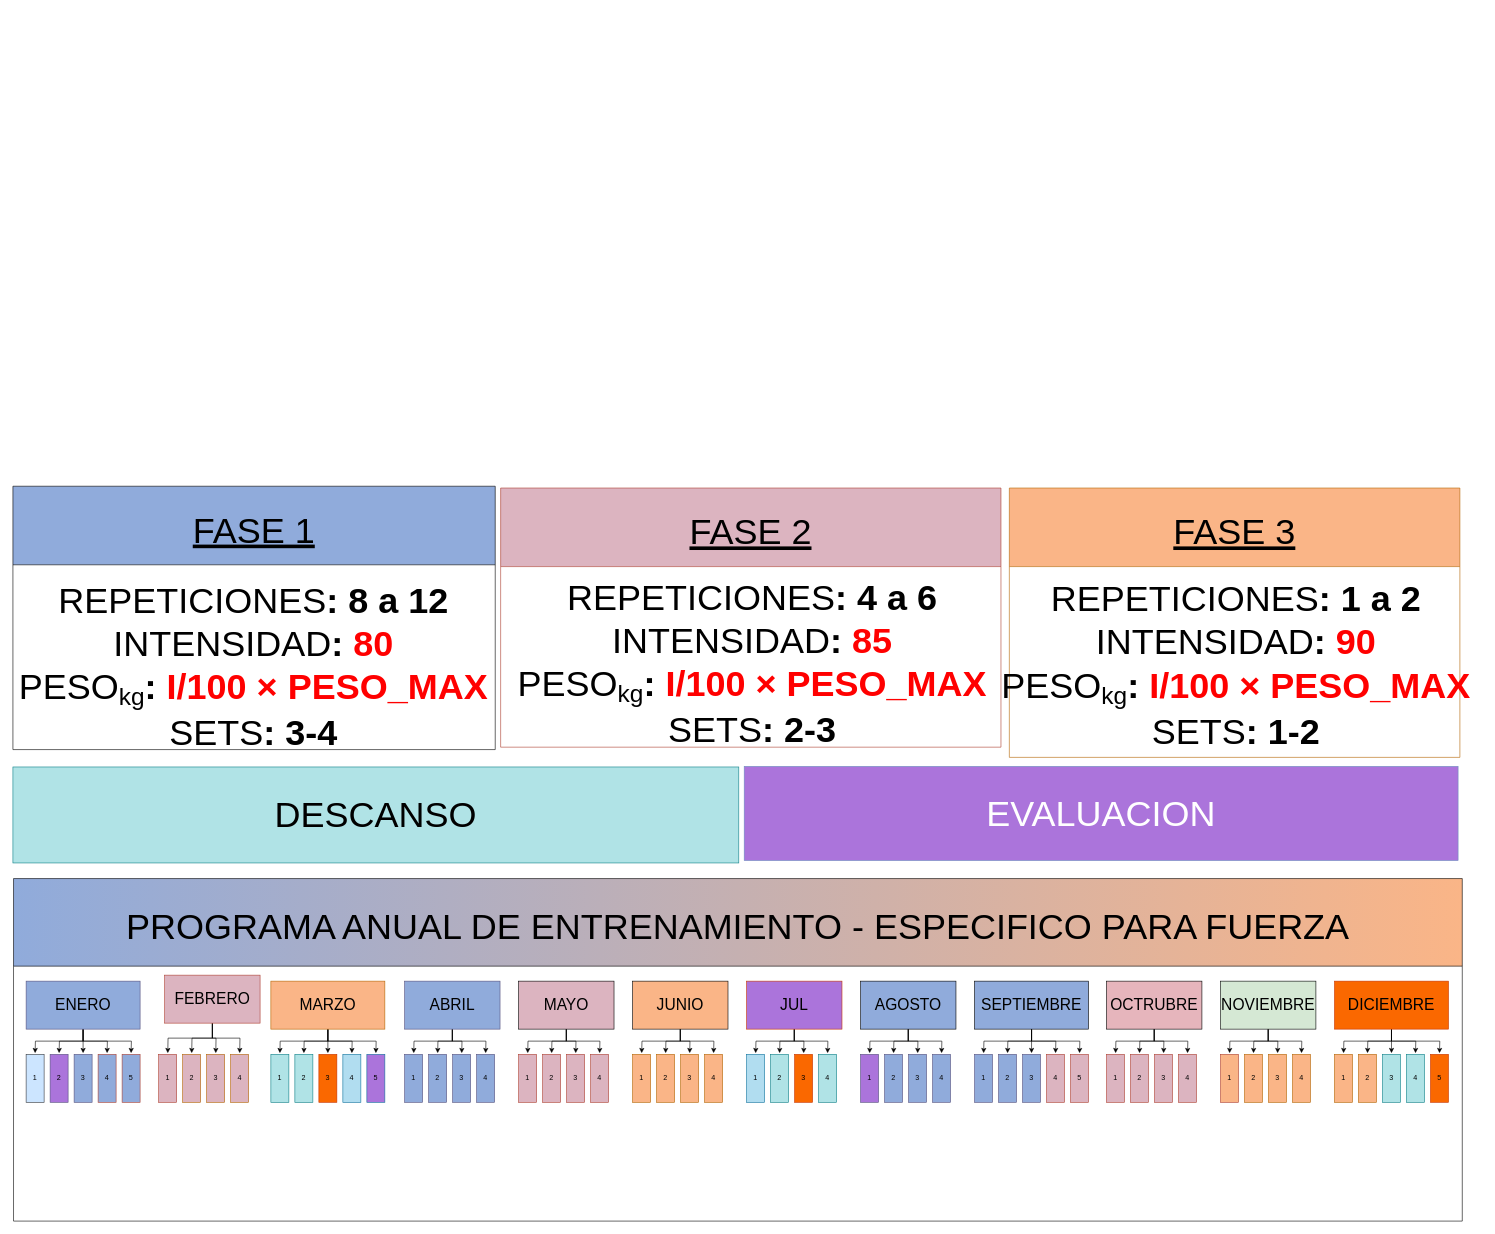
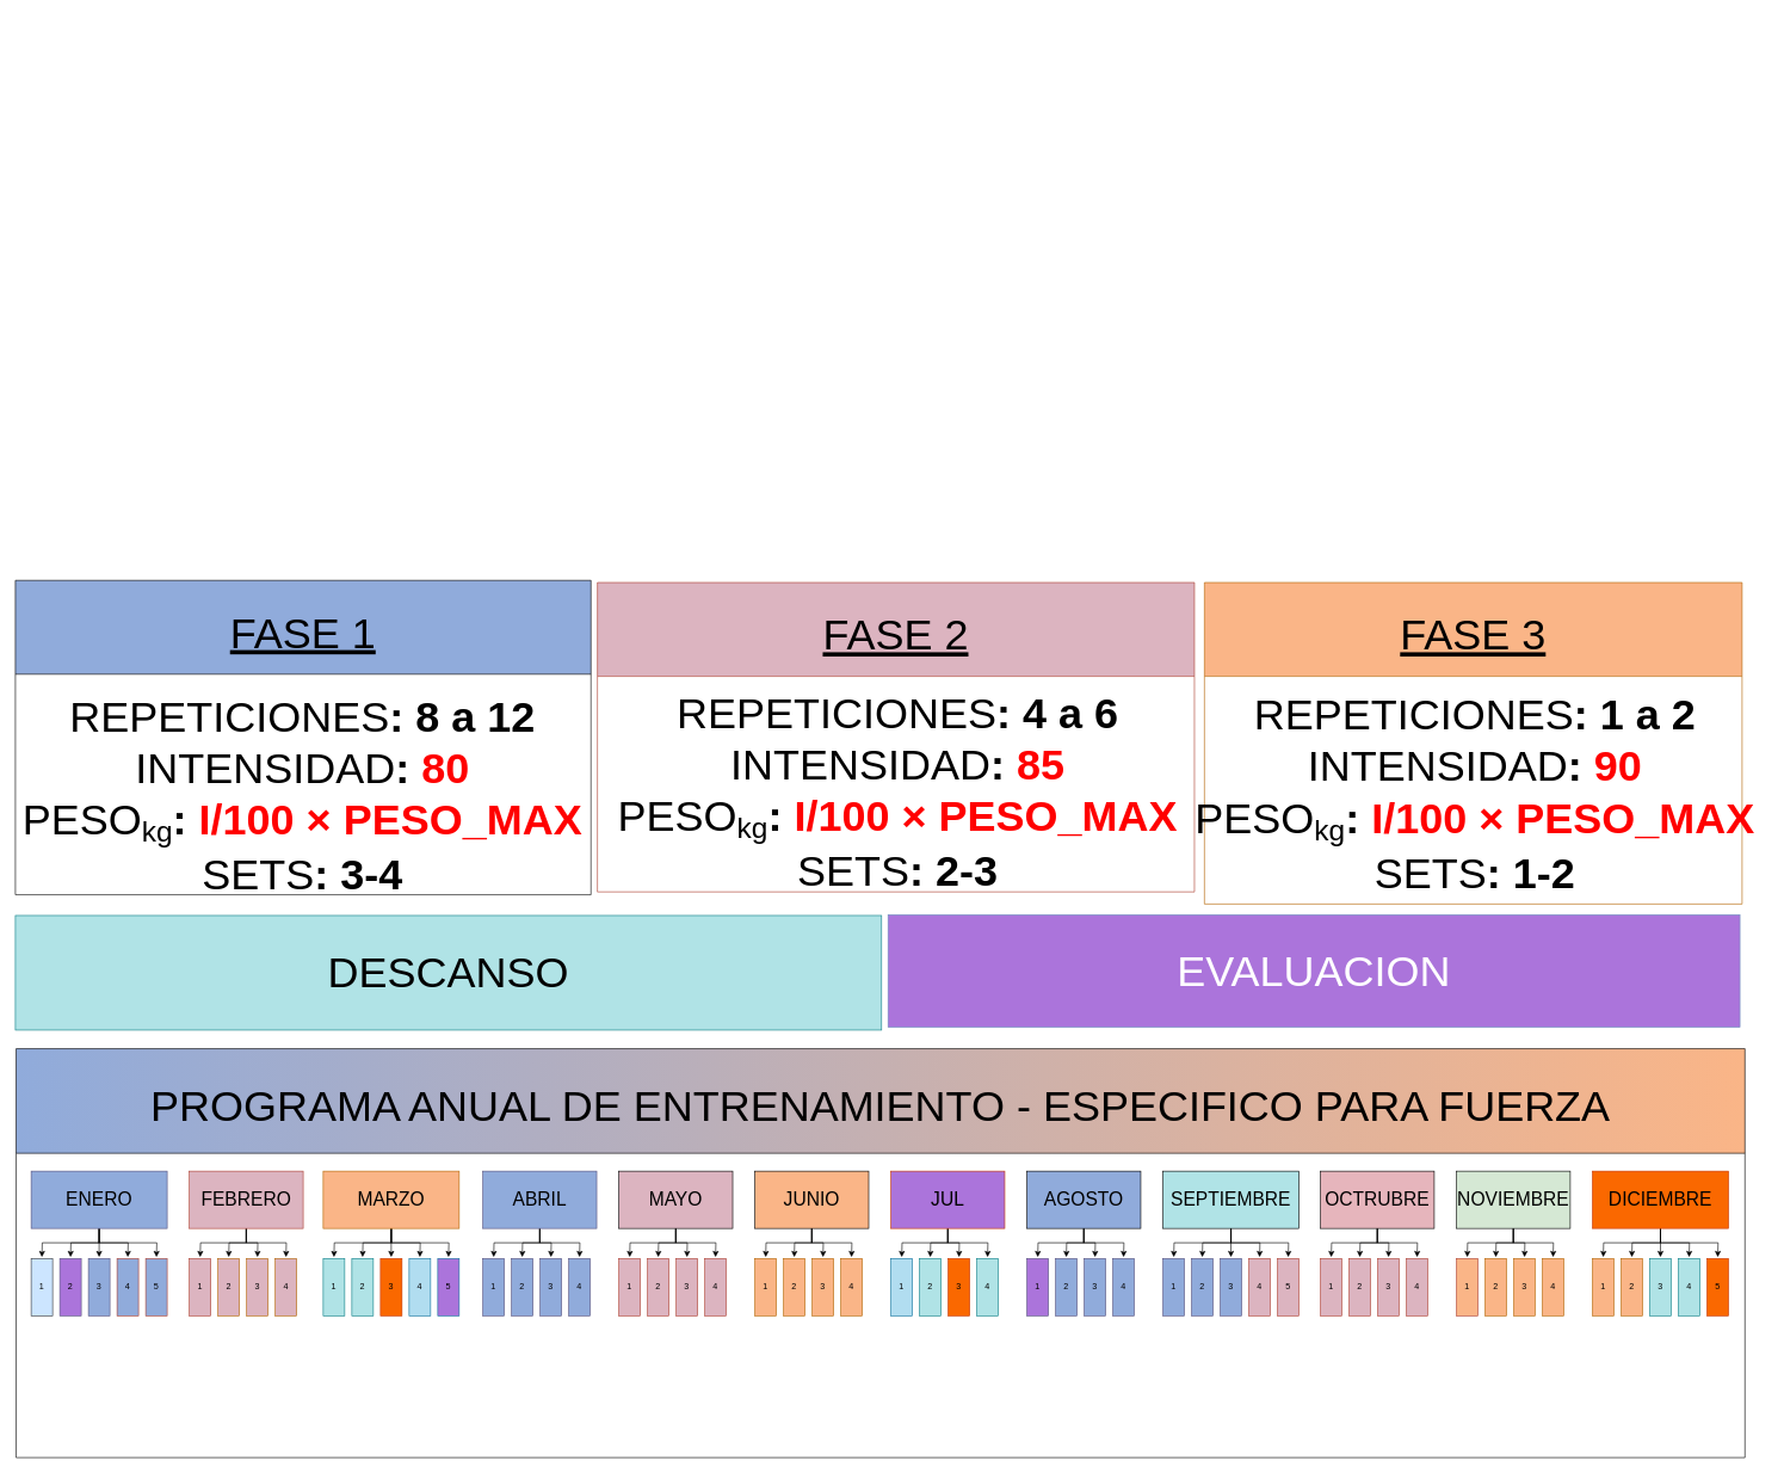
- <mxCell id="20" value="FEBRERO&lt;br style=&quot;font-size: 26px;&quot;&gt;" style="rounded=0;whiteSpace=wrap;html=1;fillColor=#DCB4C0;fontSize=26;strokeColor=#ae4132;" vertex="1" parent="4"><mxGeometry x="252" y="161" width="159" height="80" as="geometry" /></mxCell>
+ <mxCell id="20" value="FEBRERO&lt;br style=&quot;font-size: 26px;&quot;&gt;" style="rounded=0;whiteSpace=wrap;html=1;fillColor=#DCB4C0;fontSize=26;strokeColor=#ae4132;" vertex="1" parent="4"><mxGeometry x="242" y="171" width="159" height="80" as="geometry" /></mxCell>
- <mxCell id="86" value="SEPTIEMBRE" style="rounded=0;whiteSpace=wrap;html=1;fillColor=#90ABDB;fontSize=26;" vertex="1" parent="4"><mxGeometry x="1602" y="171" width="190" height="80" as="geometry" /></mxCell>
+ <mxCell id="86" value="SEPTIEMBRE" style="rounded=0;whiteSpace=wrap;html=1;fillColor=#b0e3e6;fontSize=26;" vertex="1" parent="4"><mxGeometry x="1602" y="171" width="190" height="80" as="geometry" /></mxCell>
